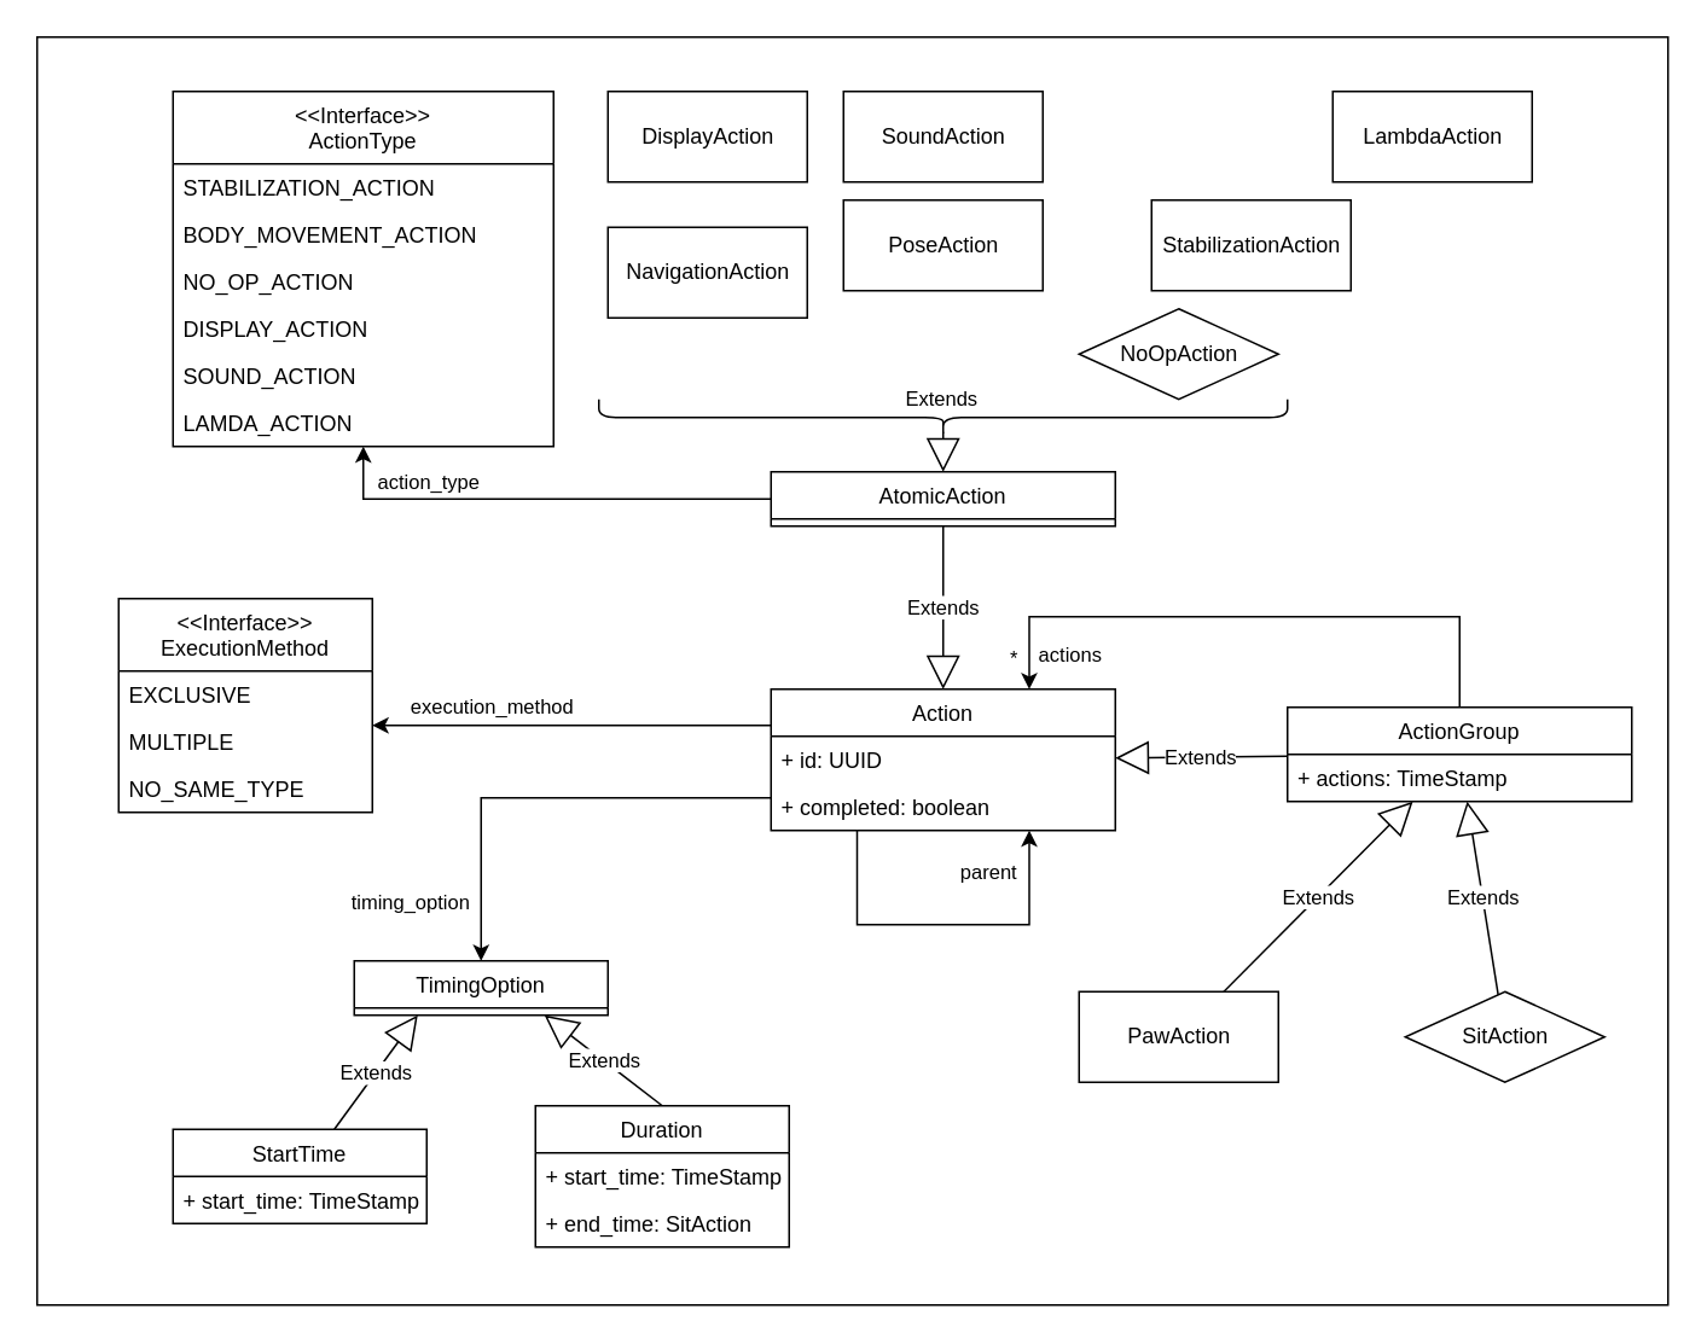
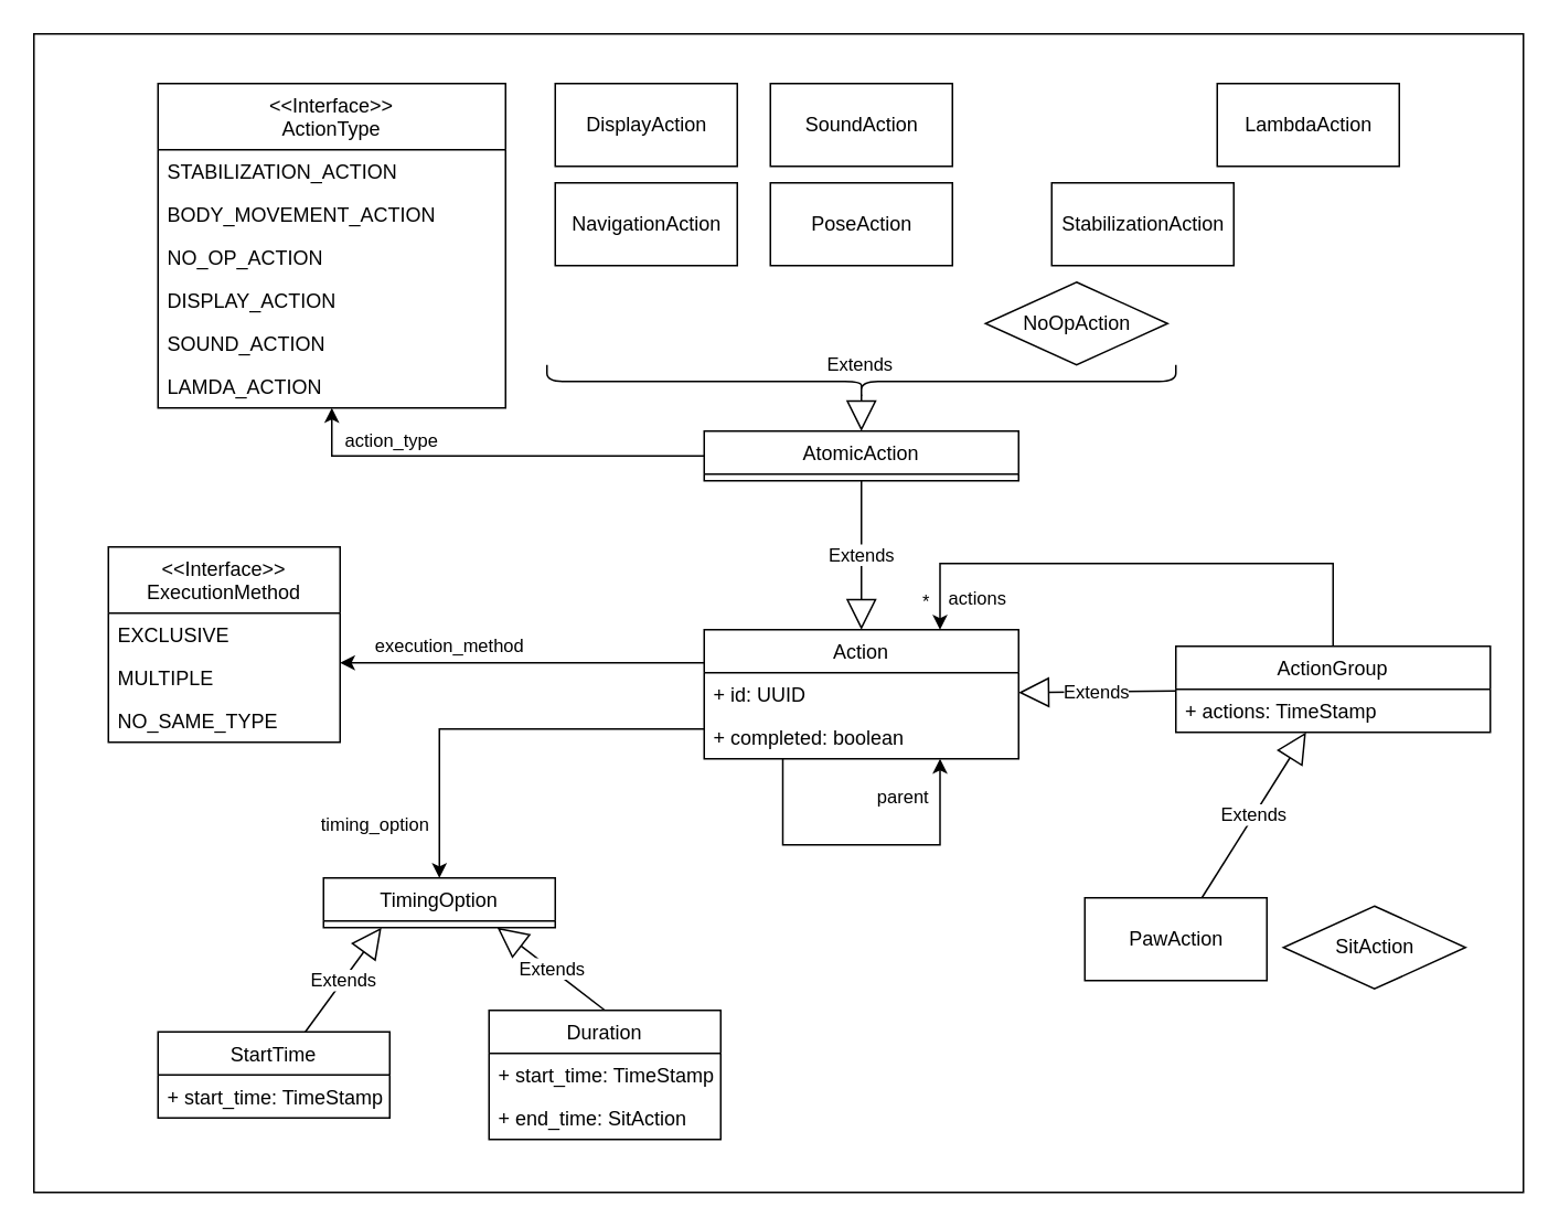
- <mxCell id="27" value="NavigationAction" style="html=1;" parent="1" vertex="1"><mxGeometry x="335" y="125" width="110" height="50" as="geometry" /></mxCell>
+ <mxCell id="27" value="NavigationAction" style="html=1;" parent="1" vertex="1"><mxGeometry x="335" y="110" width="110" height="50" as="geometry" /></mxCell>
- <mxCell id="22" value="Extends" style="endArrow=block;endSize=16;endFill=0;html=1;rounded=0;" parent="1" source="42" target="40" edge="1"><mxGeometry width="160" relative="1" as="geometry"><mxPoint x="845" y="540" as="sourcePoint" /><mxPoint x="1005" y="540" as="targetPoint" /></mxGeometry></mxCell>
- <mxCell id="43" value="PawAction" style="html=1;" parent="1" vertex="1"><mxGeometry x="595" y="547" width="110" height="50" as="geometry" /></mxCell>
+ <mxCell id="43" value="PawAction" style="html=1;" parent="1" vertex="1"><mxGeometry x="655" y="542" width="110" height="50" as="geometry" /></mxCell>
